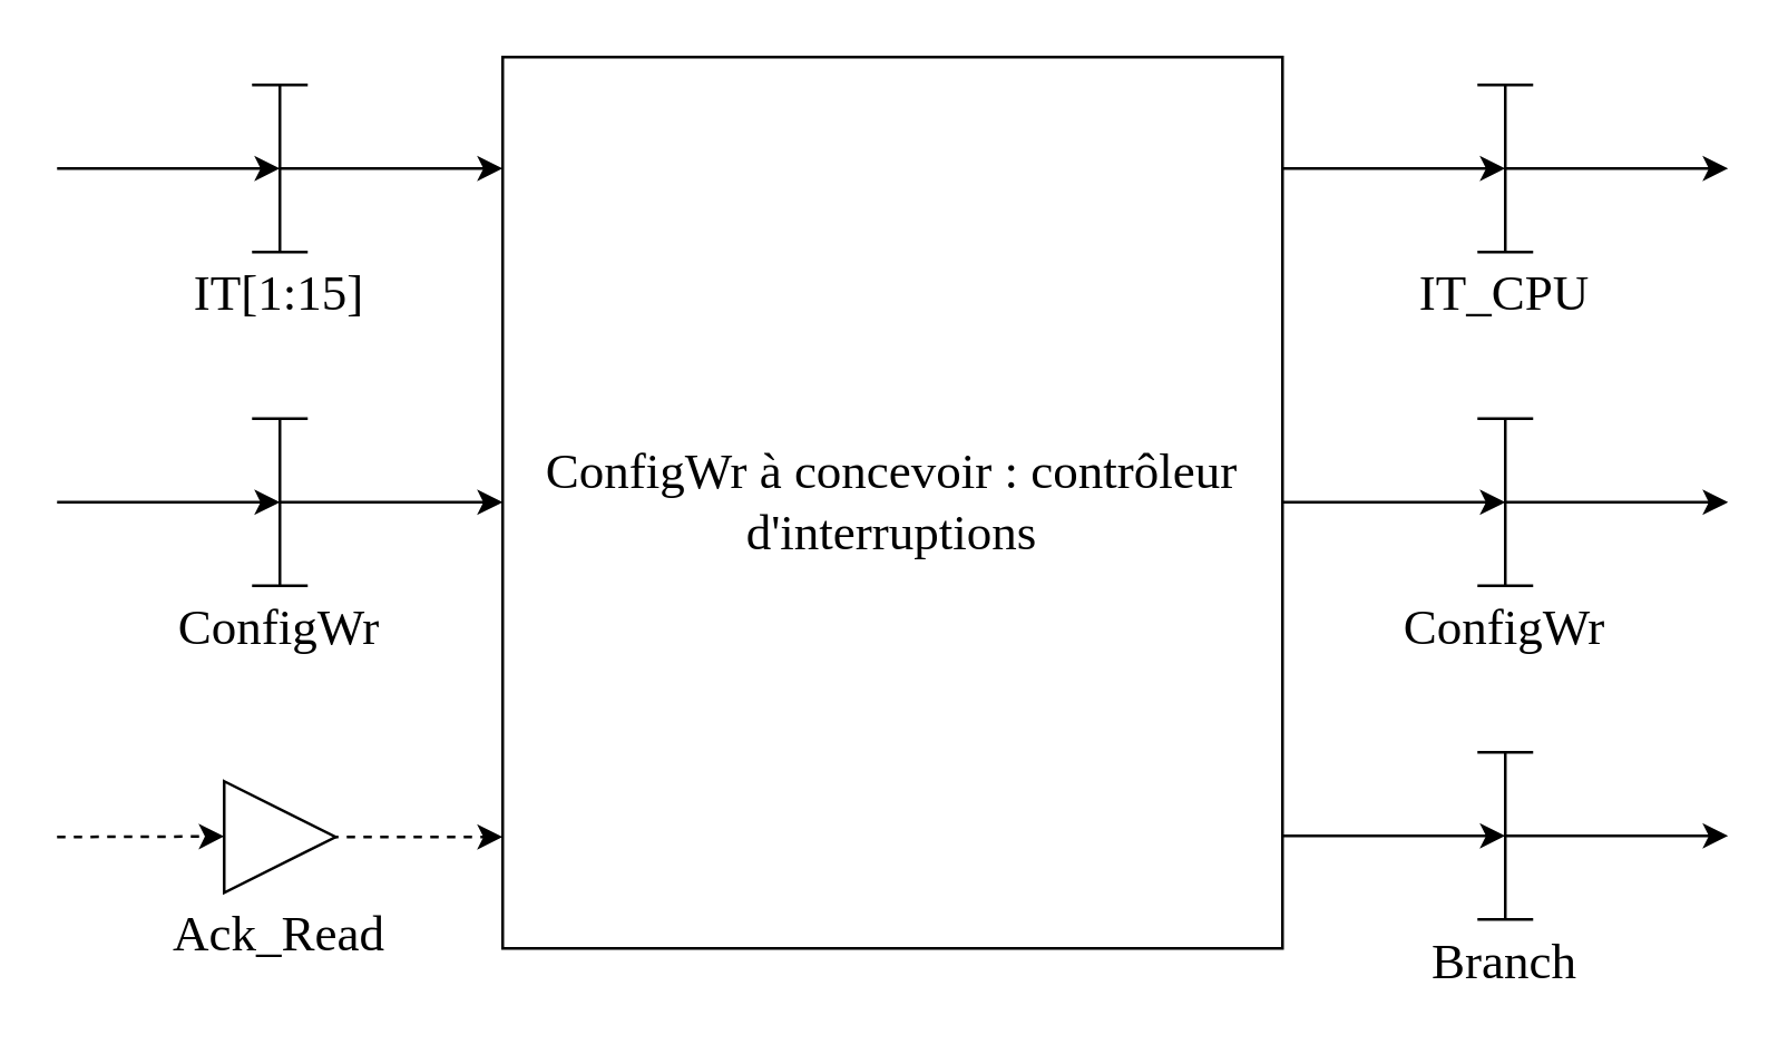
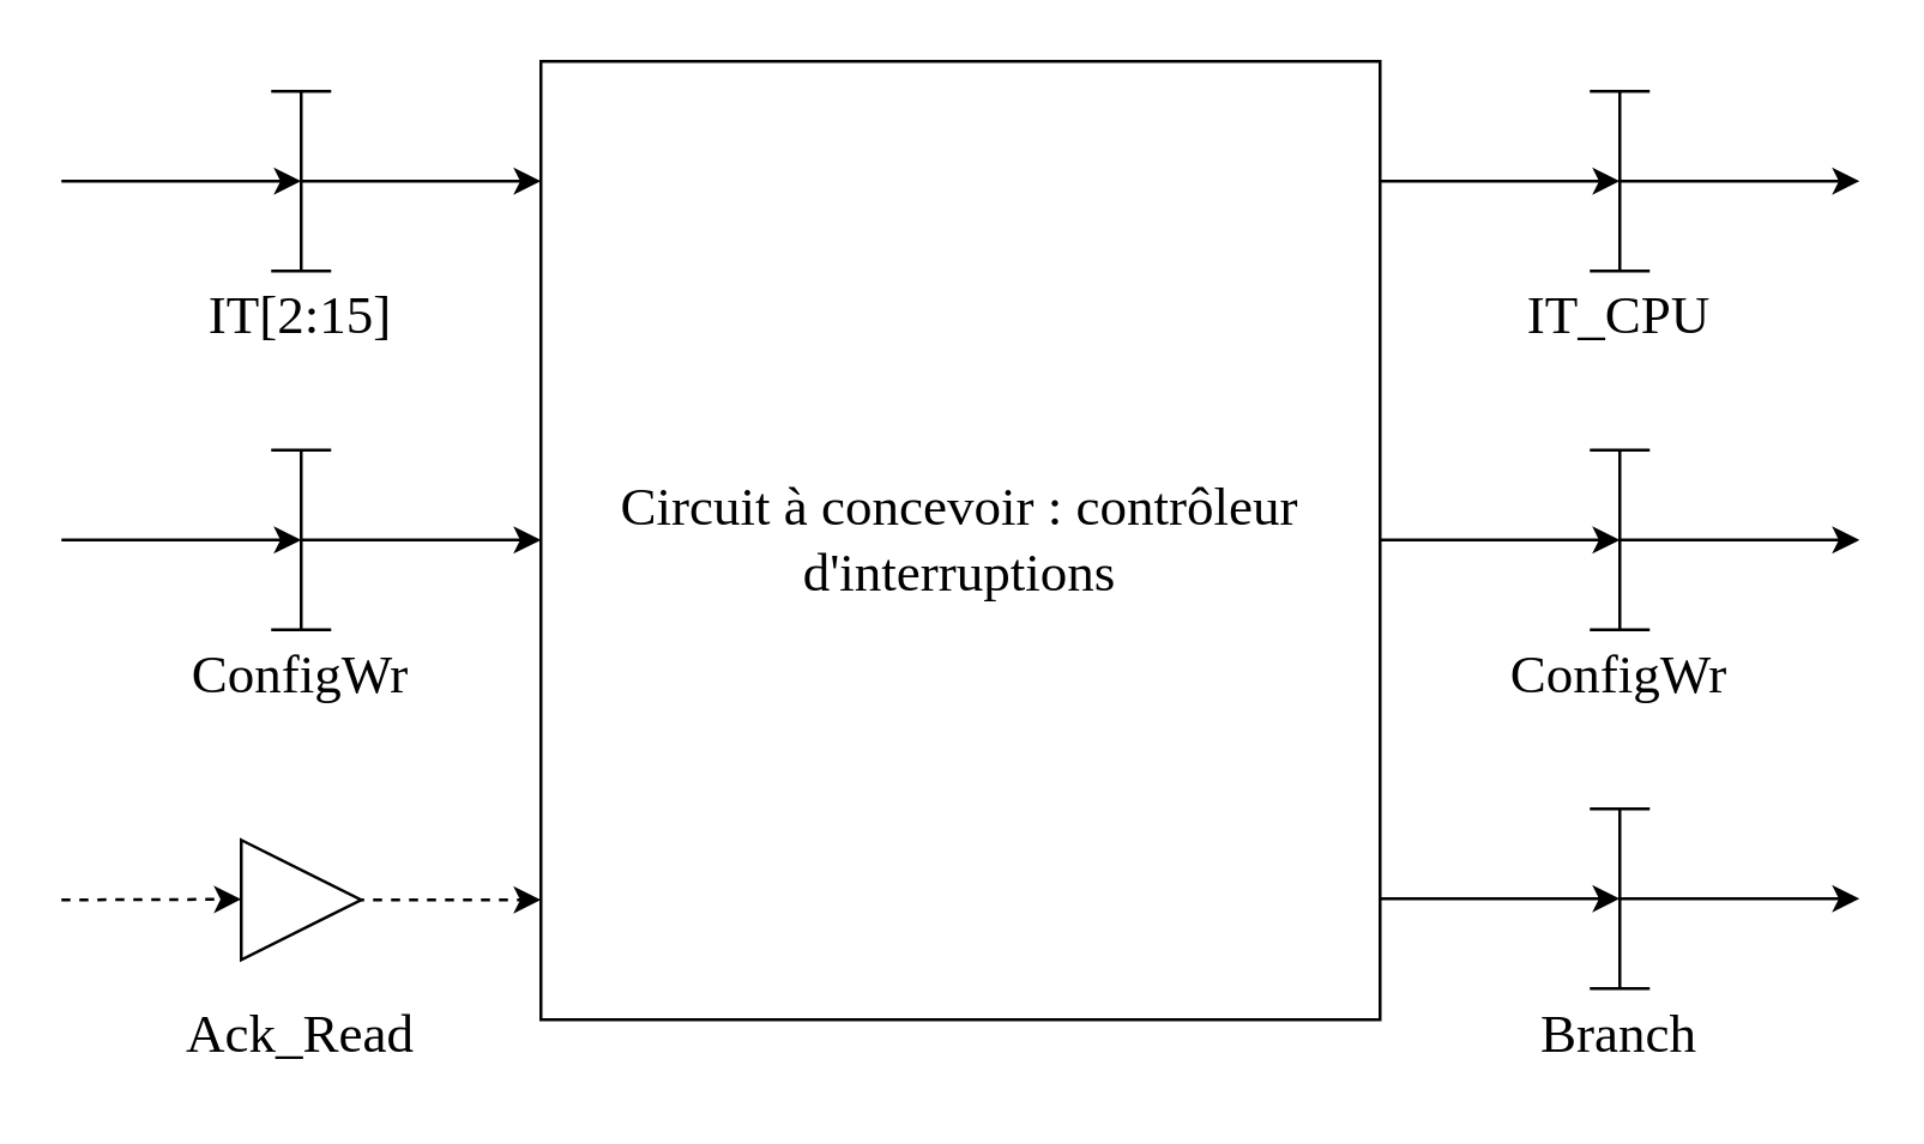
- <mxCell id="31" value="&lt;font style=&quot;font-size: 18px;&quot;&gt;IT[1:15]&lt;/font&gt;" style="text;html=1;strokeColor=none;fillColor=none;align=center;verticalAlign=middle;whiteSpace=wrap;rounded=0;fontFamily=Verdana;fontSize=14;" vertex="1" parent="1"><mxGeometry x="70" y="90" width="60" height="30" as="geometry" /></mxCell>
+ <mxCell id="31" value="&lt;font style=&quot;font-size: 18px;&quot;&gt;IT[2:15]&lt;/font&gt;" style="text;html=1;strokeColor=none;fillColor=none;align=center;verticalAlign=middle;whiteSpace=wrap;rounded=0;fontFamily=Verdana;fontSize=14;" vertex="1" parent="1"><mxGeometry x="70" y="90" width="60" height="30" as="geometry" /></mxCell>
- <mxCell id="2" value="&lt;font style=&quot;font-size: 18px;&quot; face=&quot;Verdana&quot;&gt;ConfigWr à concevoir : contrôleur d'interruptions&lt;br&gt;&lt;/font&gt;" style="rounded=0;whiteSpace=wrap;html=1;" vertex="1" parent="1"><mxGeometry x="180" y="20" width="280" height="320" as="geometry" /></mxCell>
+ <mxCell id="2" value="&lt;font style=&quot;font-size: 18px;&quot; face=&quot;Verdana&quot;&gt;Circuit à concevoir : contrôleur d'interruptions&lt;br&gt;&lt;/font&gt;" style="rounded=0;whiteSpace=wrap;html=1;" vertex="1" parent="1"><mxGeometry x="180" y="20" width="280" height="320" as="geometry" /></mxCell>
- <mxCell id="33" value="&lt;font style=&quot;font-size: 18px;&quot;&gt;Ack_Read&lt;/font&gt;" style="text;html=1;strokeColor=none;fillColor=none;align=center;verticalAlign=middle;whiteSpace=wrap;rounded=0;fontFamily=Verdana;fontSize=14;" vertex="1" parent="1"><mxGeometry x="70" y="320" width="60" height="30" as="geometry" /></mxCell>
+ <mxCell id="33" value="&lt;font style=&quot;font-size: 18px;&quot;&gt;Ack_Read&lt;/font&gt;" style="text;html=1;strokeColor=none;fillColor=none;align=center;verticalAlign=middle;whiteSpace=wrap;rounded=0;fontFamily=Verdana;fontSize=14;" vertex="1" parent="1"><mxGeometry x="70" y="330" width="60" height="30" as="geometry" /></mxCell>
